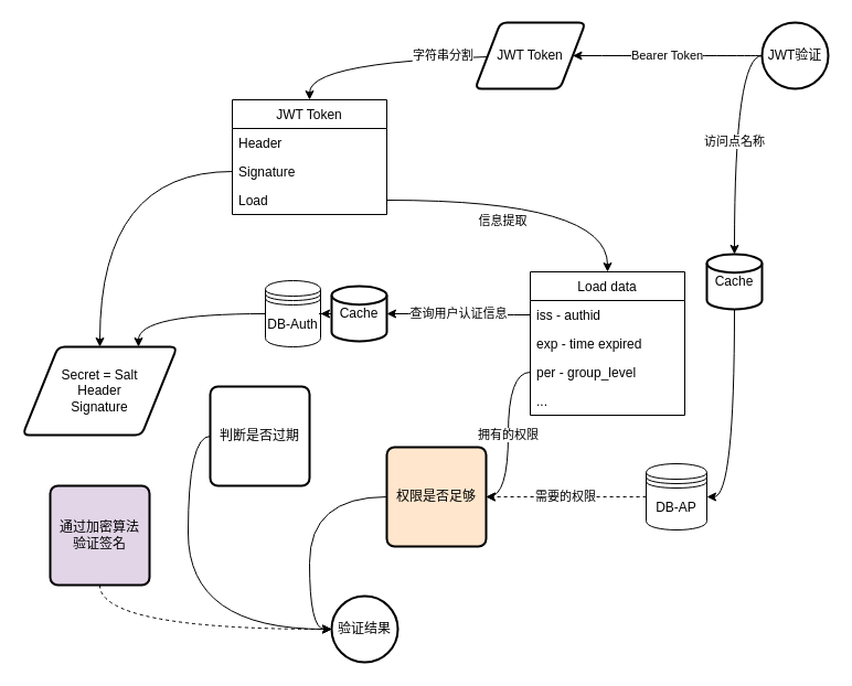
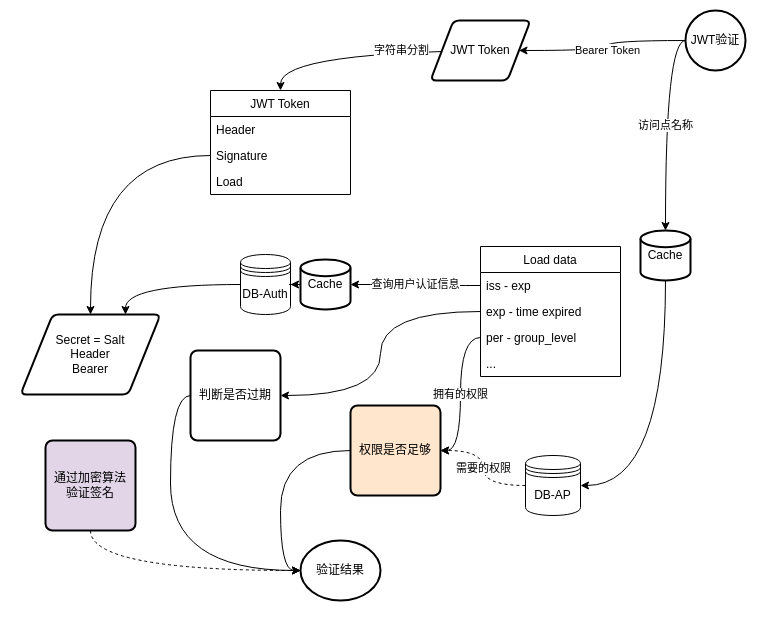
- <mxCell id="28" value="JWT验证" style="strokeWidth=2;html=1;shape=mxgraph.flowchart.start_2;whiteSpace=wrap;" parent="1" vertex="1"><mxGeometry x="690" y="20" width="60" height="60" as="geometry" /></mxCell>
+ <mxCell id="28" value="JWT验证" style="strokeWidth=2;html=1;shape=mxgraph.flowchart.start_2;whiteSpace=wrap;" parent="1" vertex="1"><mxGeometry x="685" y="10" width="60" height="60" as="geometry" /></mxCell>
- <mxCell id="12" value="信息提取" style="edgeStyle=orthogonalEdgeStyle;curved=1;rounded=0;orthogonalLoop=1;jettySize=auto;html=1;exitX=1;exitY=0.5;exitDx=0;exitDy=0;entryX=0.5;entryY=0;entryDx=0;entryDy=0;" parent="1" source="16" target="7" edge="1"><mxGeometry x="-0.211" y="-19" relative="1" as="geometry"><mxPoint as="offset" /></mxGeometry></mxCell>
- <mxCell id="8" value="iss - authid" style="text;strokeColor=none;fillColor=none;align=left;verticalAlign=top;spacingLeft=4;spacingRight=4;overflow=hidden;rotatable=0;points=[[0,0.5],[1,0.5]];portConstraint=eastwest;" parent="7" vertex="1"><mxGeometry y="26" width="140" height="26" as="geometry" /></mxCell>
+ <mxCell id="8" value="iss - exp" style="text;strokeColor=none;fillColor=none;align=left;verticalAlign=top;spacingLeft=4;spacingRight=4;overflow=hidden;rotatable=0;points=[[0,0.5],[1,0.5]];portConstraint=eastwest;" parent="7" vertex="1"><mxGeometry y="26" width="140" height="26" as="geometry" /></mxCell>
+ <mxCell id="21" style="edgeStyle=orthogonalEdgeStyle;curved=1;rounded=0;orthogonalLoop=1;jettySize=auto;html=1;exitX=0;exitY=0.5;exitDx=0;exitDy=0;entryX=1;entryY=0.5;entryDx=0;entryDy=0;" parent="1" source="9" target="20" edge="1"><mxGeometry relative="1" as="geometry" /></mxCell>
- <mxCell id="23" value="Secret = Salt&lt;br&gt;Header&lt;br&gt;Signature" style="shape=parallelogram;html=1;strokeWidth=2;perimeter=parallelogramPerimeter;whiteSpace=wrap;rounded=1;arcSize=12;size=0.23;" parent="1" vertex="1"><mxGeometry x="20" y="314" width="140" height="80" as="geometry" /></mxCell>
+ <mxCell id="23" value="Secret = Salt&lt;br&gt;Header&lt;br&gt;Bearer" style="shape=parallelogram;html=1;strokeWidth=2;perimeter=parallelogramPerimeter;whiteSpace=wrap;rounded=1;arcSize=12;size=0.23;" parent="1" vertex="1"><mxGeometry x="20" y="314" width="140" height="80" as="geometry" /></mxCell>
- <mxCell id="33" value="拥有的权限" style="edgeStyle=orthogonalEdgeStyle;curved=1;rounded=0;orthogonalLoop=1;jettySize=auto;html=1;exitX=0;exitY=0.5;exitDx=0;exitDy=0;entryX=1;entryY=0.5;entryDx=0;entryDy=0;endArrow=open;" parent="1" source="10" target="32" edge="1"><mxGeometry relative="1" as="geometry" /></mxCell>
+ <mxCell id="33" value="拥有的权限" style="edgeStyle=orthogonalEdgeStyle;curved=1;rounded=0;orthogonalLoop=1;jettySize=auto;html=1;exitX=0;exitY=0.5;exitDx=0;exitDy=0;entryX=1;entryY=0.5;entryDx=0;entryDy=0;" parent="1" source="10" target="32" edge="1"><mxGeometry relative="1" as="geometry" /></mxCell>
- <mxCell id="30" value="DB-AP" style="shape=datastore;whiteSpace=wrap;html=1;" parent="1" vertex="1"><mxGeometry x="585" y="420" width="55" height="60" as="geometry" /></mxCell>
+ <mxCell id="30" value="DB-AP" style="shape=datastore;whiteSpace=wrap;html=1;" parent="1" vertex="1"><mxGeometry x="525" y="455" width="55" height="60" as="geometry" /></mxCell>
- <mxCell id="25" value="验证结果" style="strokeWidth=2;html=1;shape=mxgraph.flowchart.start_2;whiteSpace=wrap;" parent="1" vertex="1"><mxGeometry x="300" y="540" width="60" height="60" as="geometry" /></mxCell>
+ <mxCell id="25" value="验证结果" style="strokeWidth=2;html=1;shape=mxgraph.flowchart.start_2;whiteSpace=wrap;" parent="1" vertex="1"><mxGeometry x="300" y="540" width="80" height="60" as="geometry" /></mxCell>
